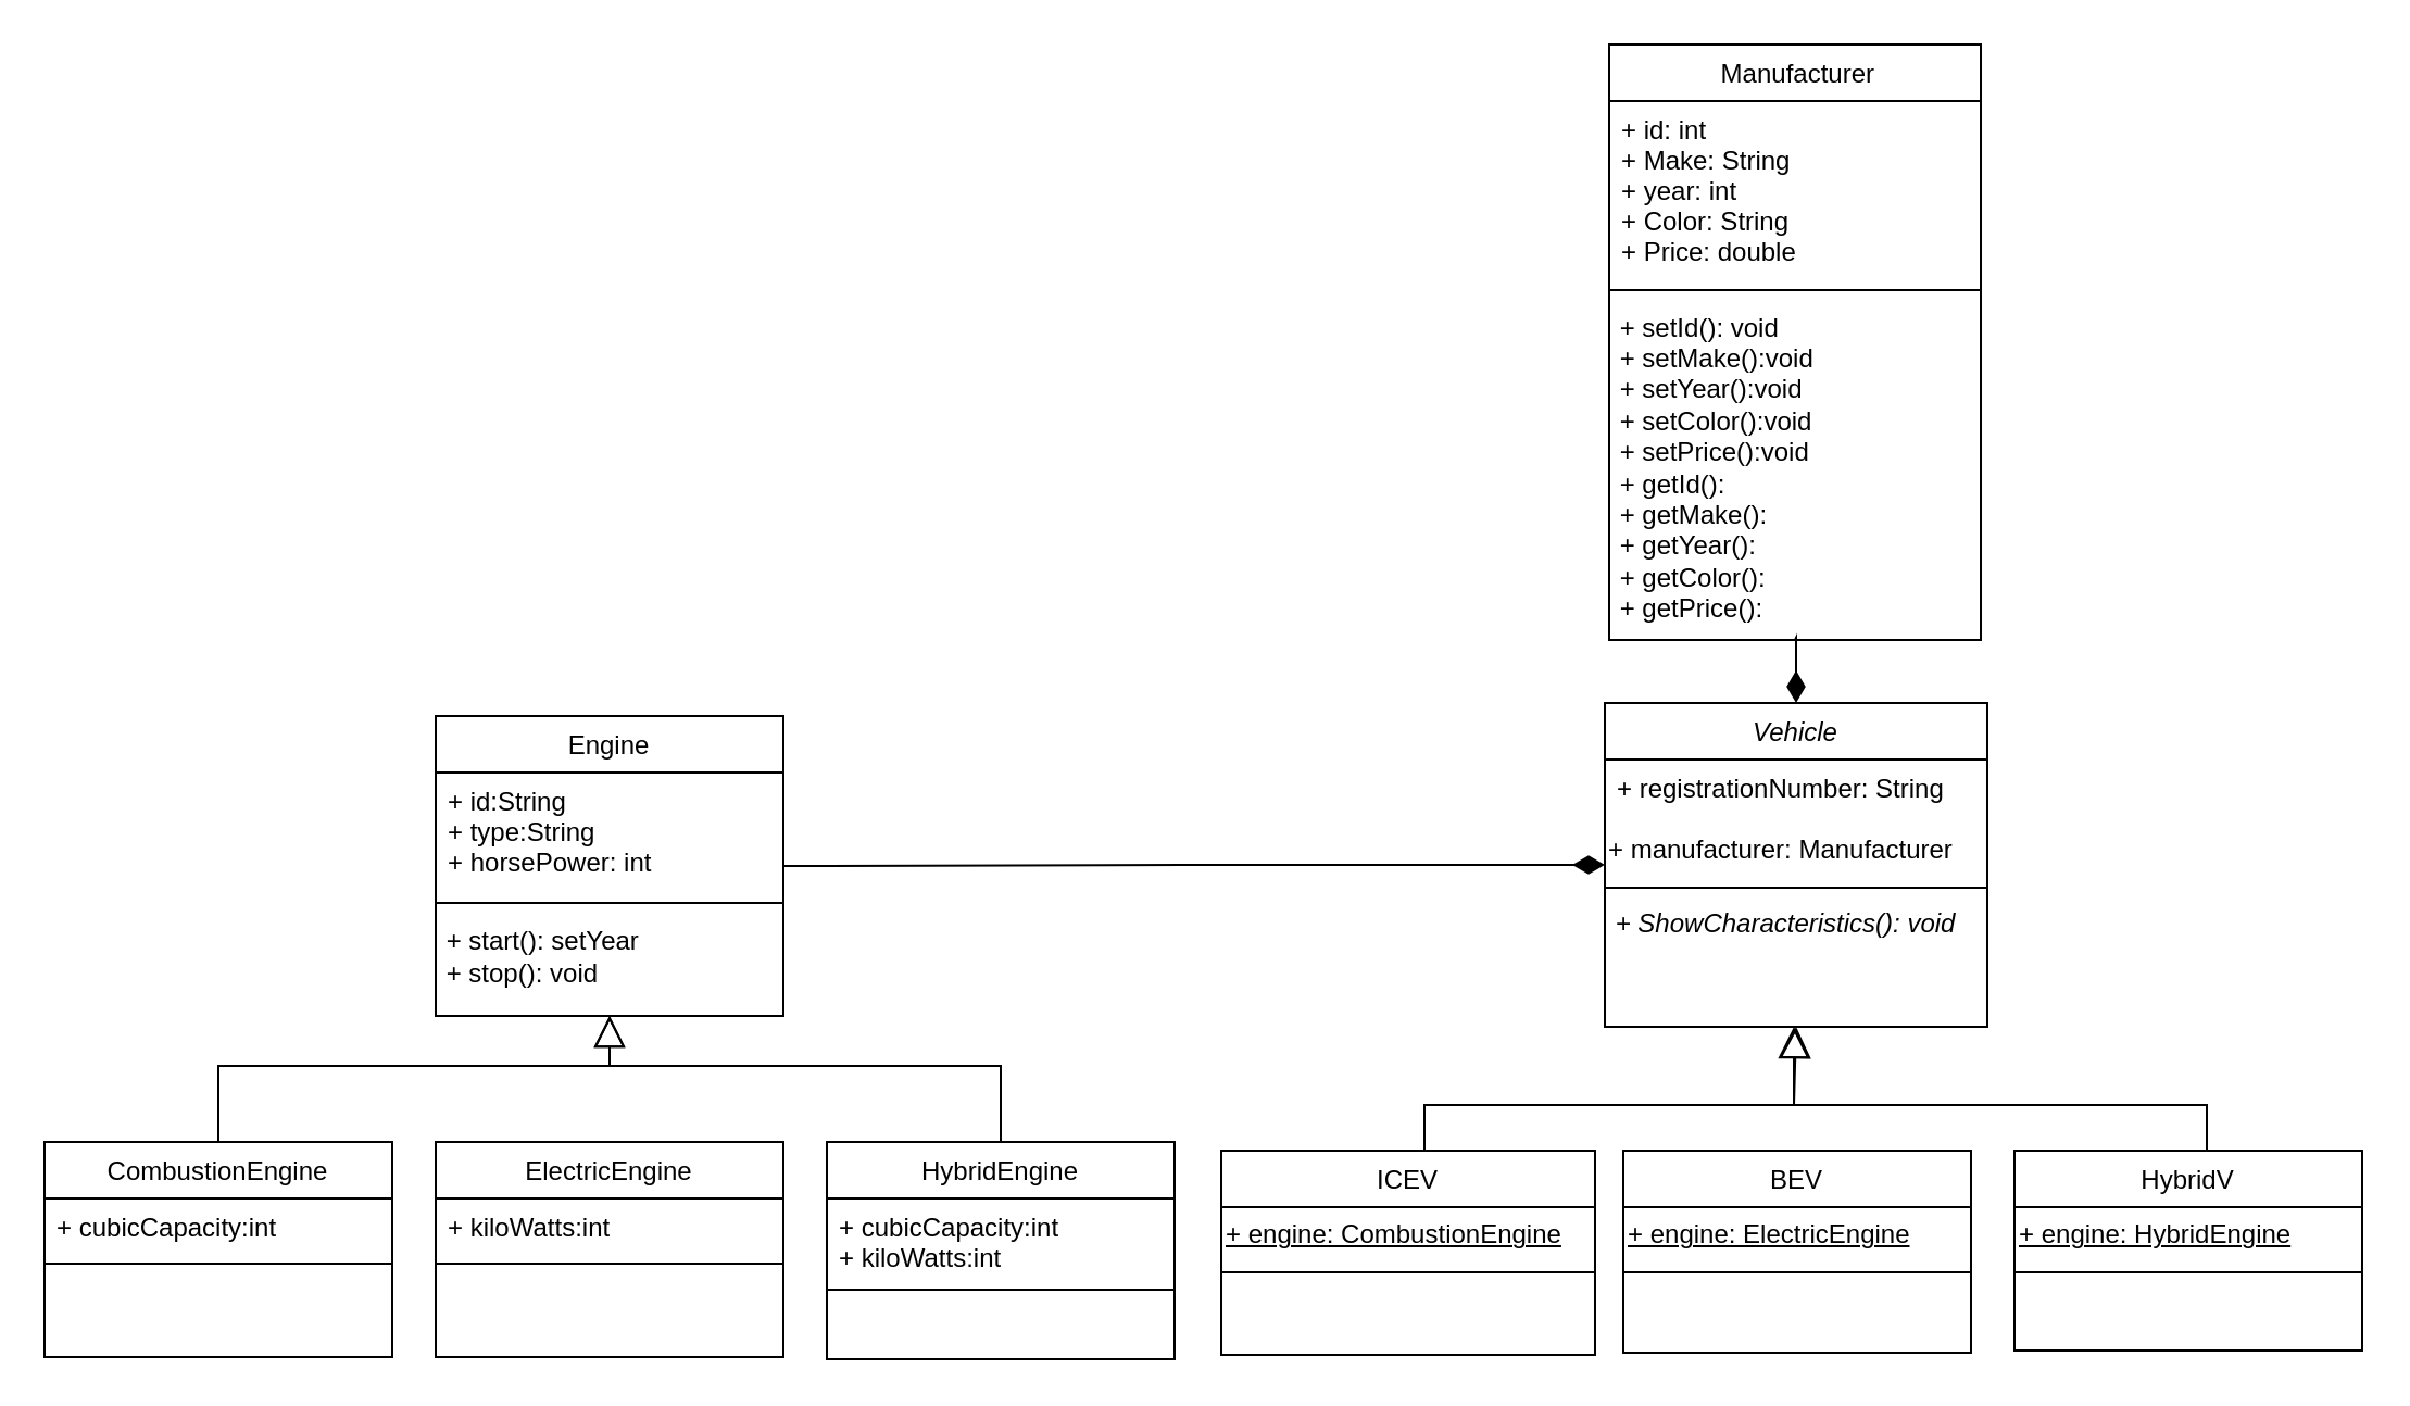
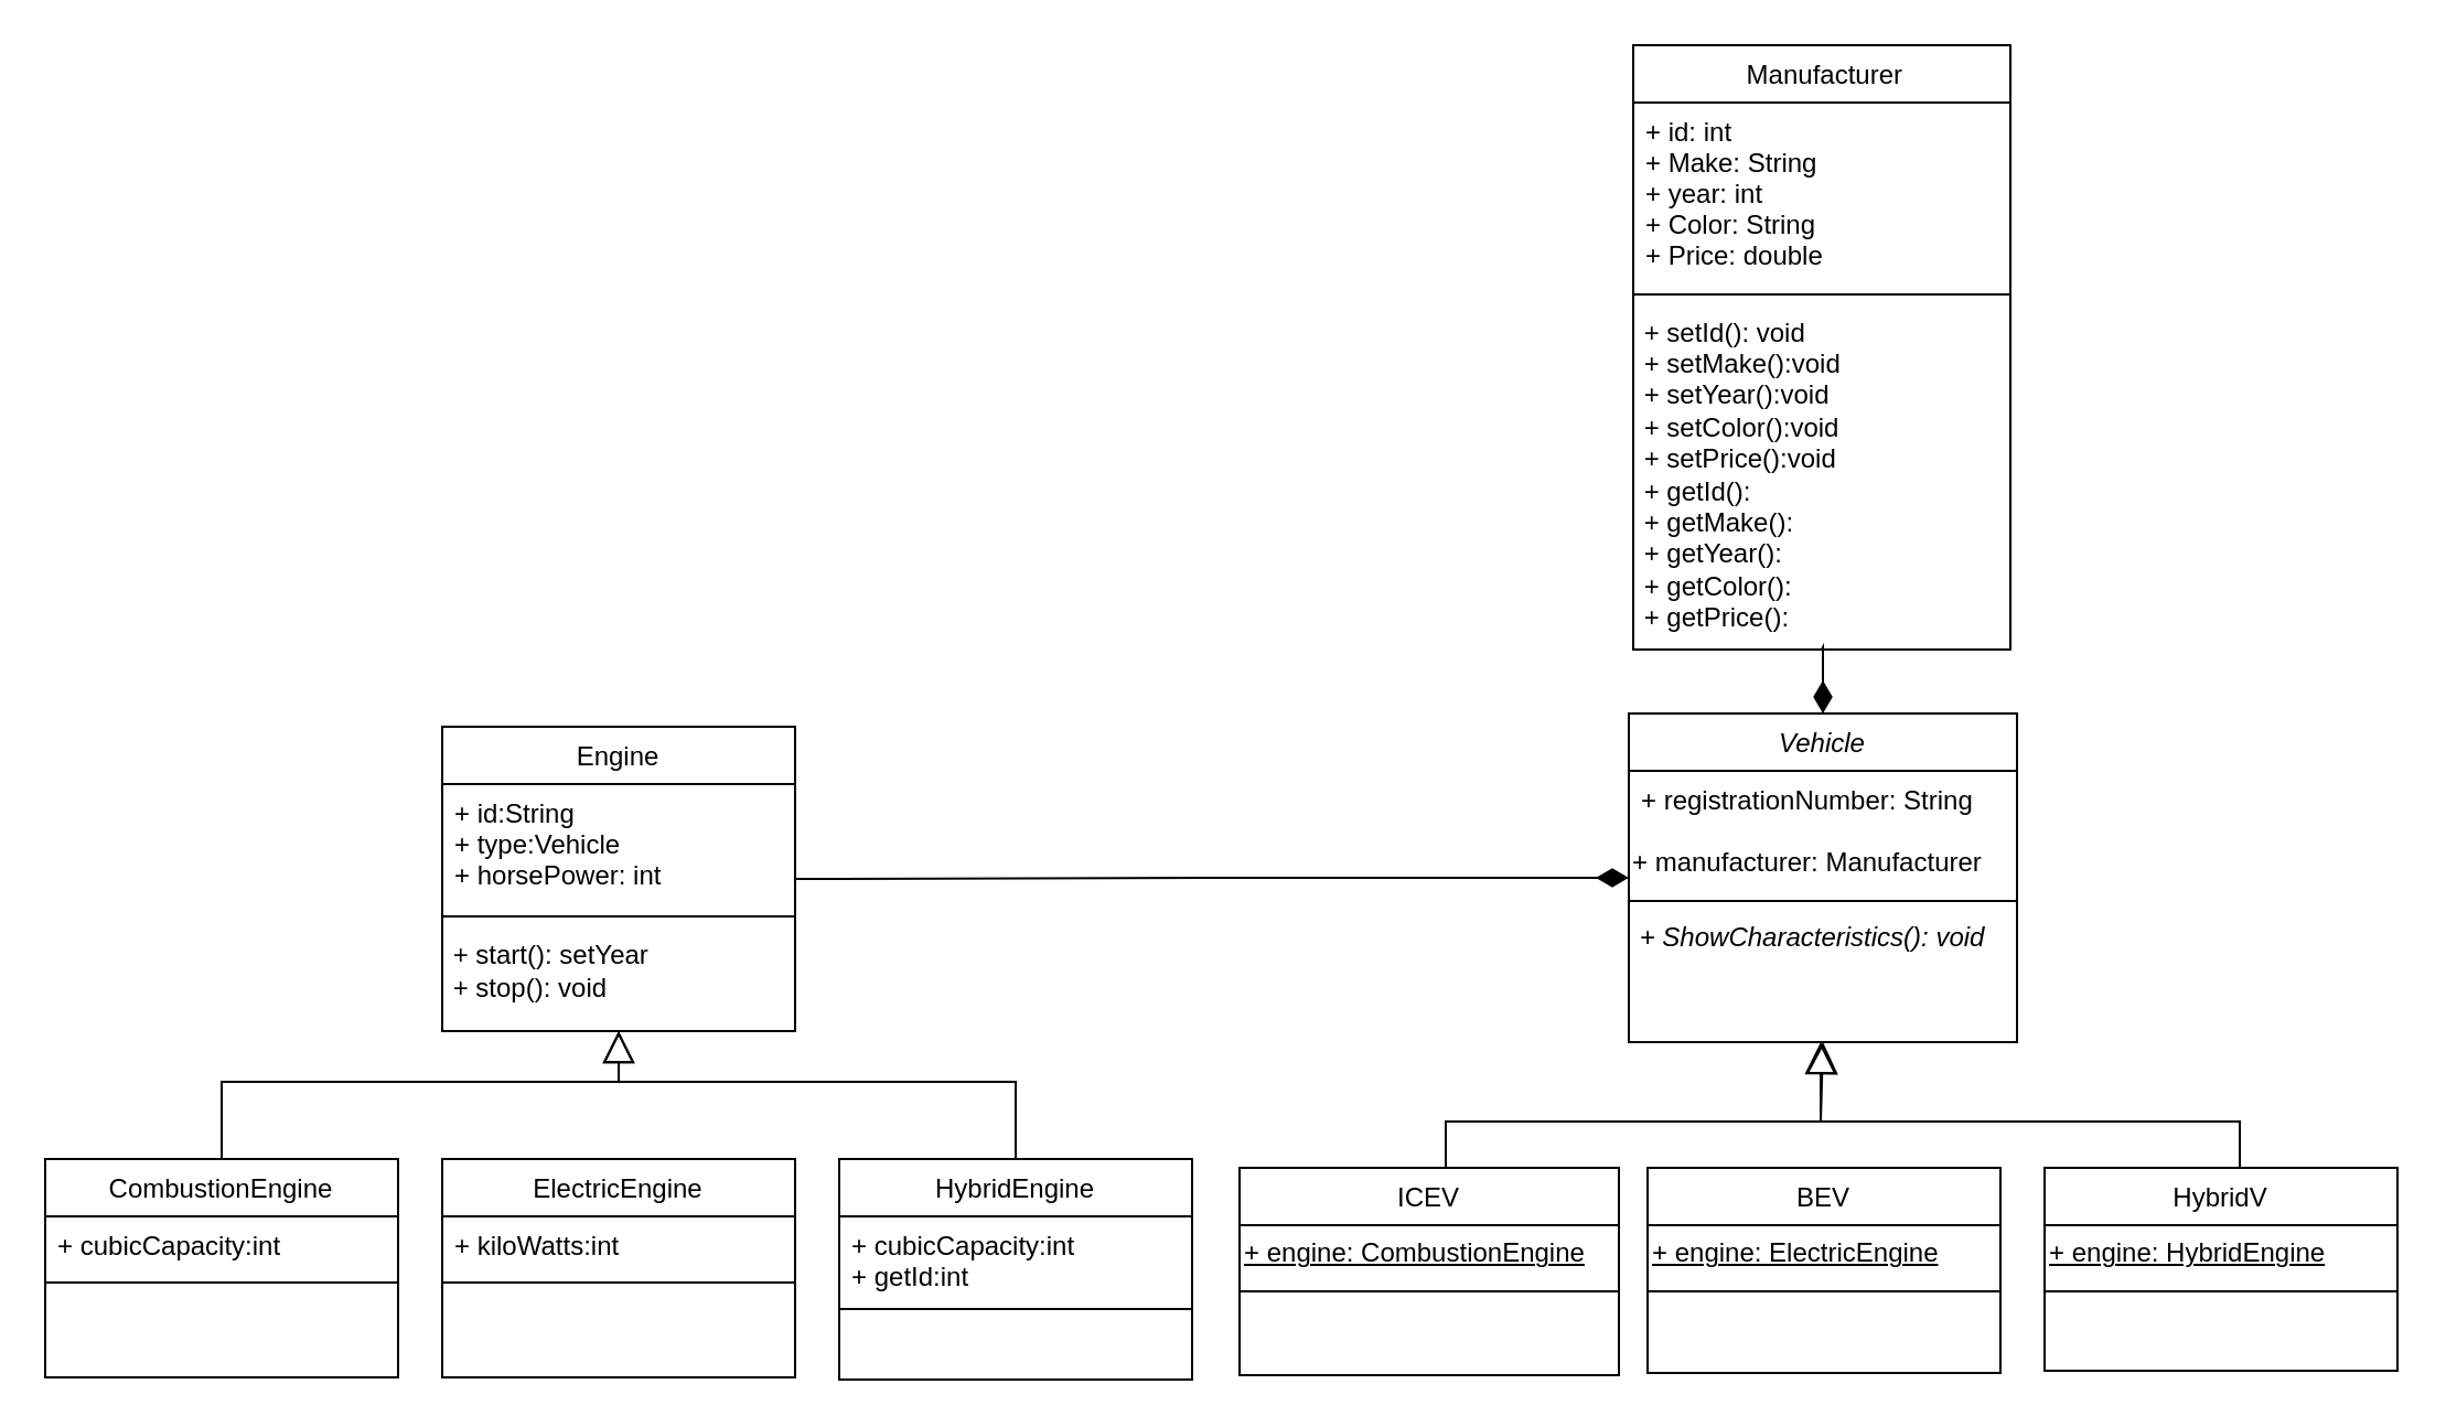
- <mxCell id="14" value="+ id:String&#10;+ type:String&#10;+ horsePower: int" style="text;align=left;verticalAlign=top;spacingLeft=4;spacingRight=4;overflow=hidden;rotatable=0;points=[[0,0.5],[1,0.5]];portConstraint=eastwest;" parent="13" vertex="1"><mxGeometry y="26" width="160" height="56" as="geometry" /></mxCell>
+ <mxCell id="14" value="+ id:String&#10;+ type:Vehicle&#10;+ horsePower: int" style="text;align=left;verticalAlign=top;spacingLeft=4;spacingRight=4;overflow=hidden;rotatable=0;points=[[0,0.5],[1,0.5]];portConstraint=eastwest;" parent="13" vertex="1"><mxGeometry y="26" width="160" height="56" as="geometry" /></mxCell>
- <mxCell id="37" value="+ cubicCapacity:int&#10;+ kiloWatts:int" style="text;align=left;verticalAlign=top;spacingLeft=4;spacingRight=4;overflow=hidden;rotatable=0;points=[[0,0.5],[1,0.5]];portConstraint=eastwest;" parent="36" vertex="1"><mxGeometry y="26" width="160" height="38" as="geometry" /></mxCell>
+ <mxCell id="37" value="+ cubicCapacity:int&#10;+ getId:int" style="text;align=left;verticalAlign=top;spacingLeft=4;spacingRight=4;overflow=hidden;rotatable=0;points=[[0,0.5],[1,0.5]];portConstraint=eastwest;" parent="36" vertex="1"><mxGeometry y="26" width="160" height="38" as="geometry" /></mxCell>
